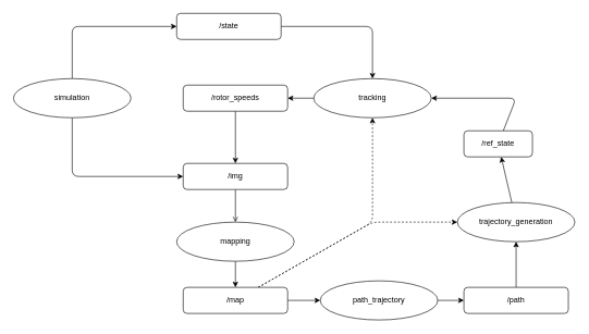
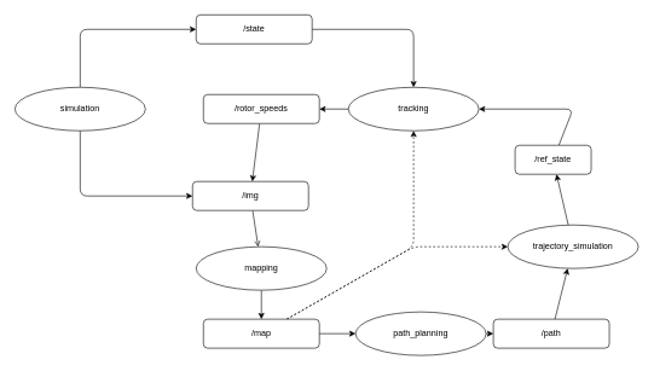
- <mxCell id="8" value="/img" style="rounded=1;whiteSpace=wrap;html=1;" vertex="1" parent="1"><mxGeometry x="280" y="250" width="160" height="40" as="geometry" /></mxCell>
+ <mxCell id="8" value="/img" style="rounded=1;whiteSpace=wrap;html=1;" vertex="1" parent="1"><mxGeometry x="265" y="250" width="160" height="40" as="geometry" /></mxCell>
- <mxCell id="20" value="trajectory_generation" style="ellipse;whiteSpace=wrap;html=1;" vertex="1" parent="1"><mxGeometry x="700" y="310" width="180" height="60" as="geometry" /></mxCell>
+ <mxCell id="20" value="trajectory_simulation" style="ellipse;whiteSpace=wrap;html=1;" vertex="1" parent="1"><mxGeometry x="700" y="310" width="180" height="60" as="geometry" /></mxCell>
- <mxCell id="16" value="path_trajectory" style="ellipse;whiteSpace=wrap;html=1;" vertex="1" parent="1"><mxGeometry x="490" y="430" width="180" height="60" as="geometry" /></mxCell>
+ <mxCell id="16" value="path_planning" style="ellipse;whiteSpace=wrap;html=1;" vertex="1" parent="1"><mxGeometry x="490" y="430" width="180" height="60" as="geometry" /></mxCell>
- <mxCell id="18" value="/path" style="rounded=1;whiteSpace=wrap;html=1;" vertex="1" parent="1"><mxGeometry x="710" y="440" width="160" height="40" as="geometry" /></mxCell>
+ <mxCell id="18" value="/path" style="rounded=1;whiteSpace=wrap;html=1;" vertex="1" parent="1"><mxGeometry x="680" y="440" width="160" height="40" as="geometry" /></mxCell>
